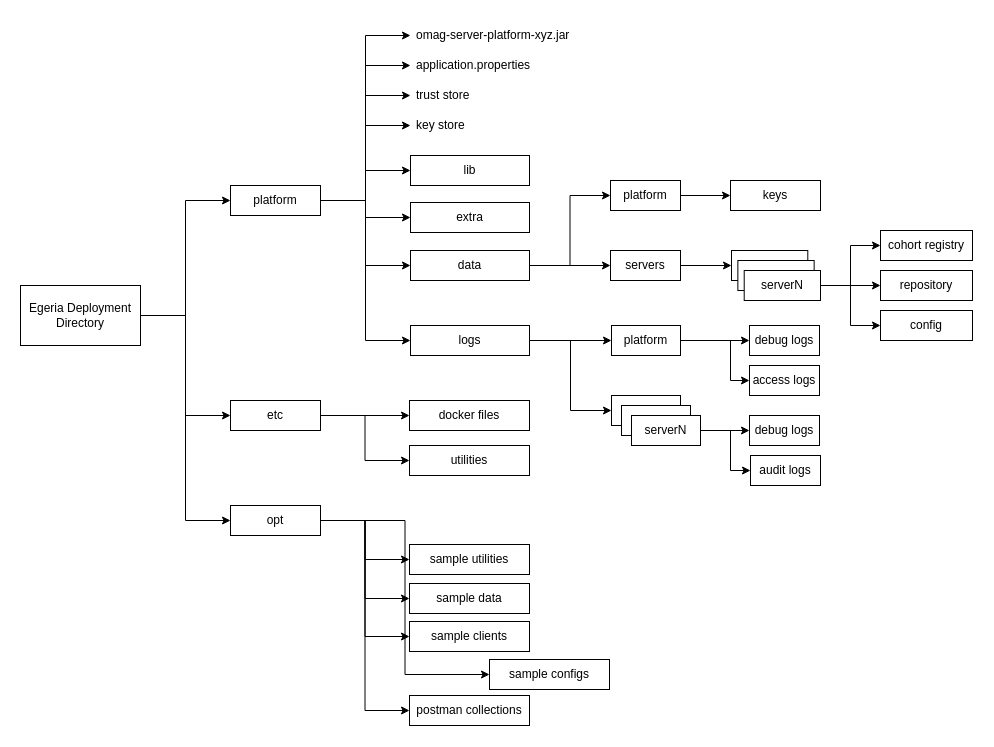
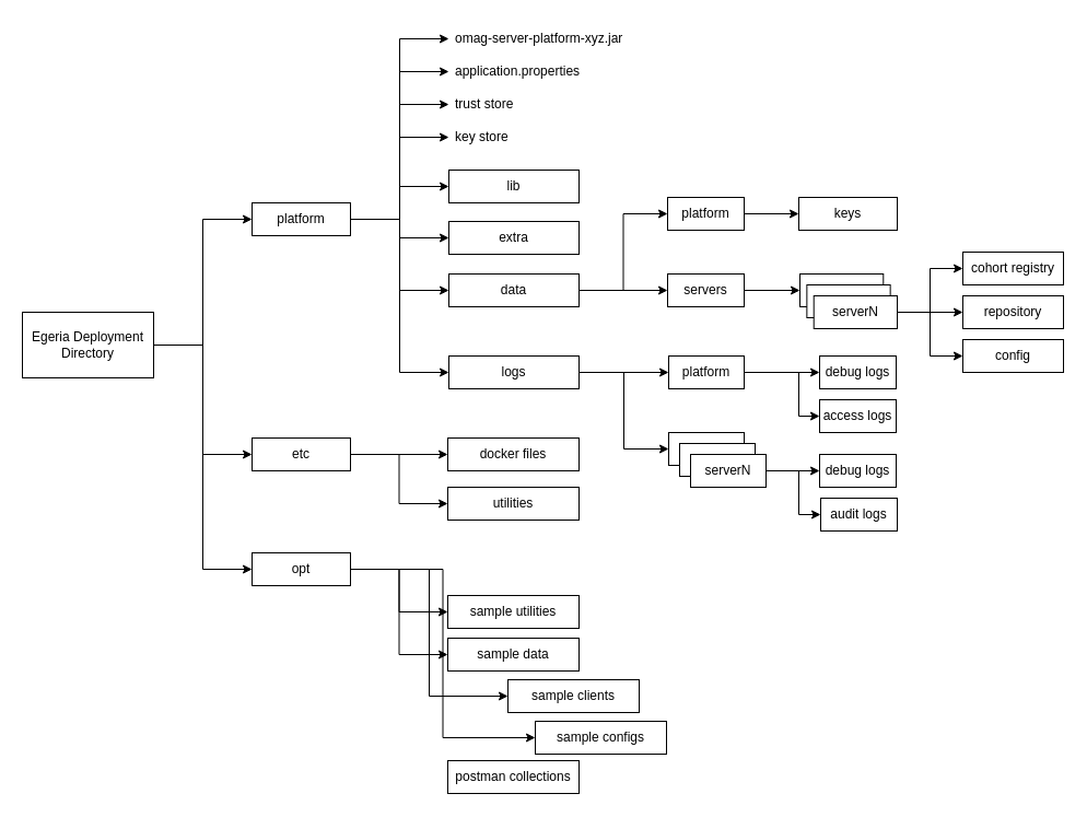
- <mxCell id="31" value="sample clients" style="rounded=0;whiteSpace=wrap;html=1;" parent="1" vertex="1"><mxGeometry x="409" y="621" width="120" height="30" as="geometry" /></mxCell>
+ <mxCell id="31" value="sample clients" style="rounded=0;whiteSpace=wrap;html=1;" parent="1" vertex="1"><mxGeometry x="464" y="621" width="120" height="30" as="geometry" /></mxCell>
- <mxCell id="65" style="edgeStyle=orthogonalEdgeStyle;rounded=0;orthogonalLoop=1;jettySize=auto;html=1;exitX=1;exitY=0.5;exitDx=0;exitDy=0;entryX=0;entryY=0.5;entryDx=0;entryDy=0;" parent="1" source="42" target="64" edge="1"><mxGeometry relative="1" as="geometry"><mxPoint x="329" y="635" as="sourcePoint" /></mxGeometry></mxCell>
